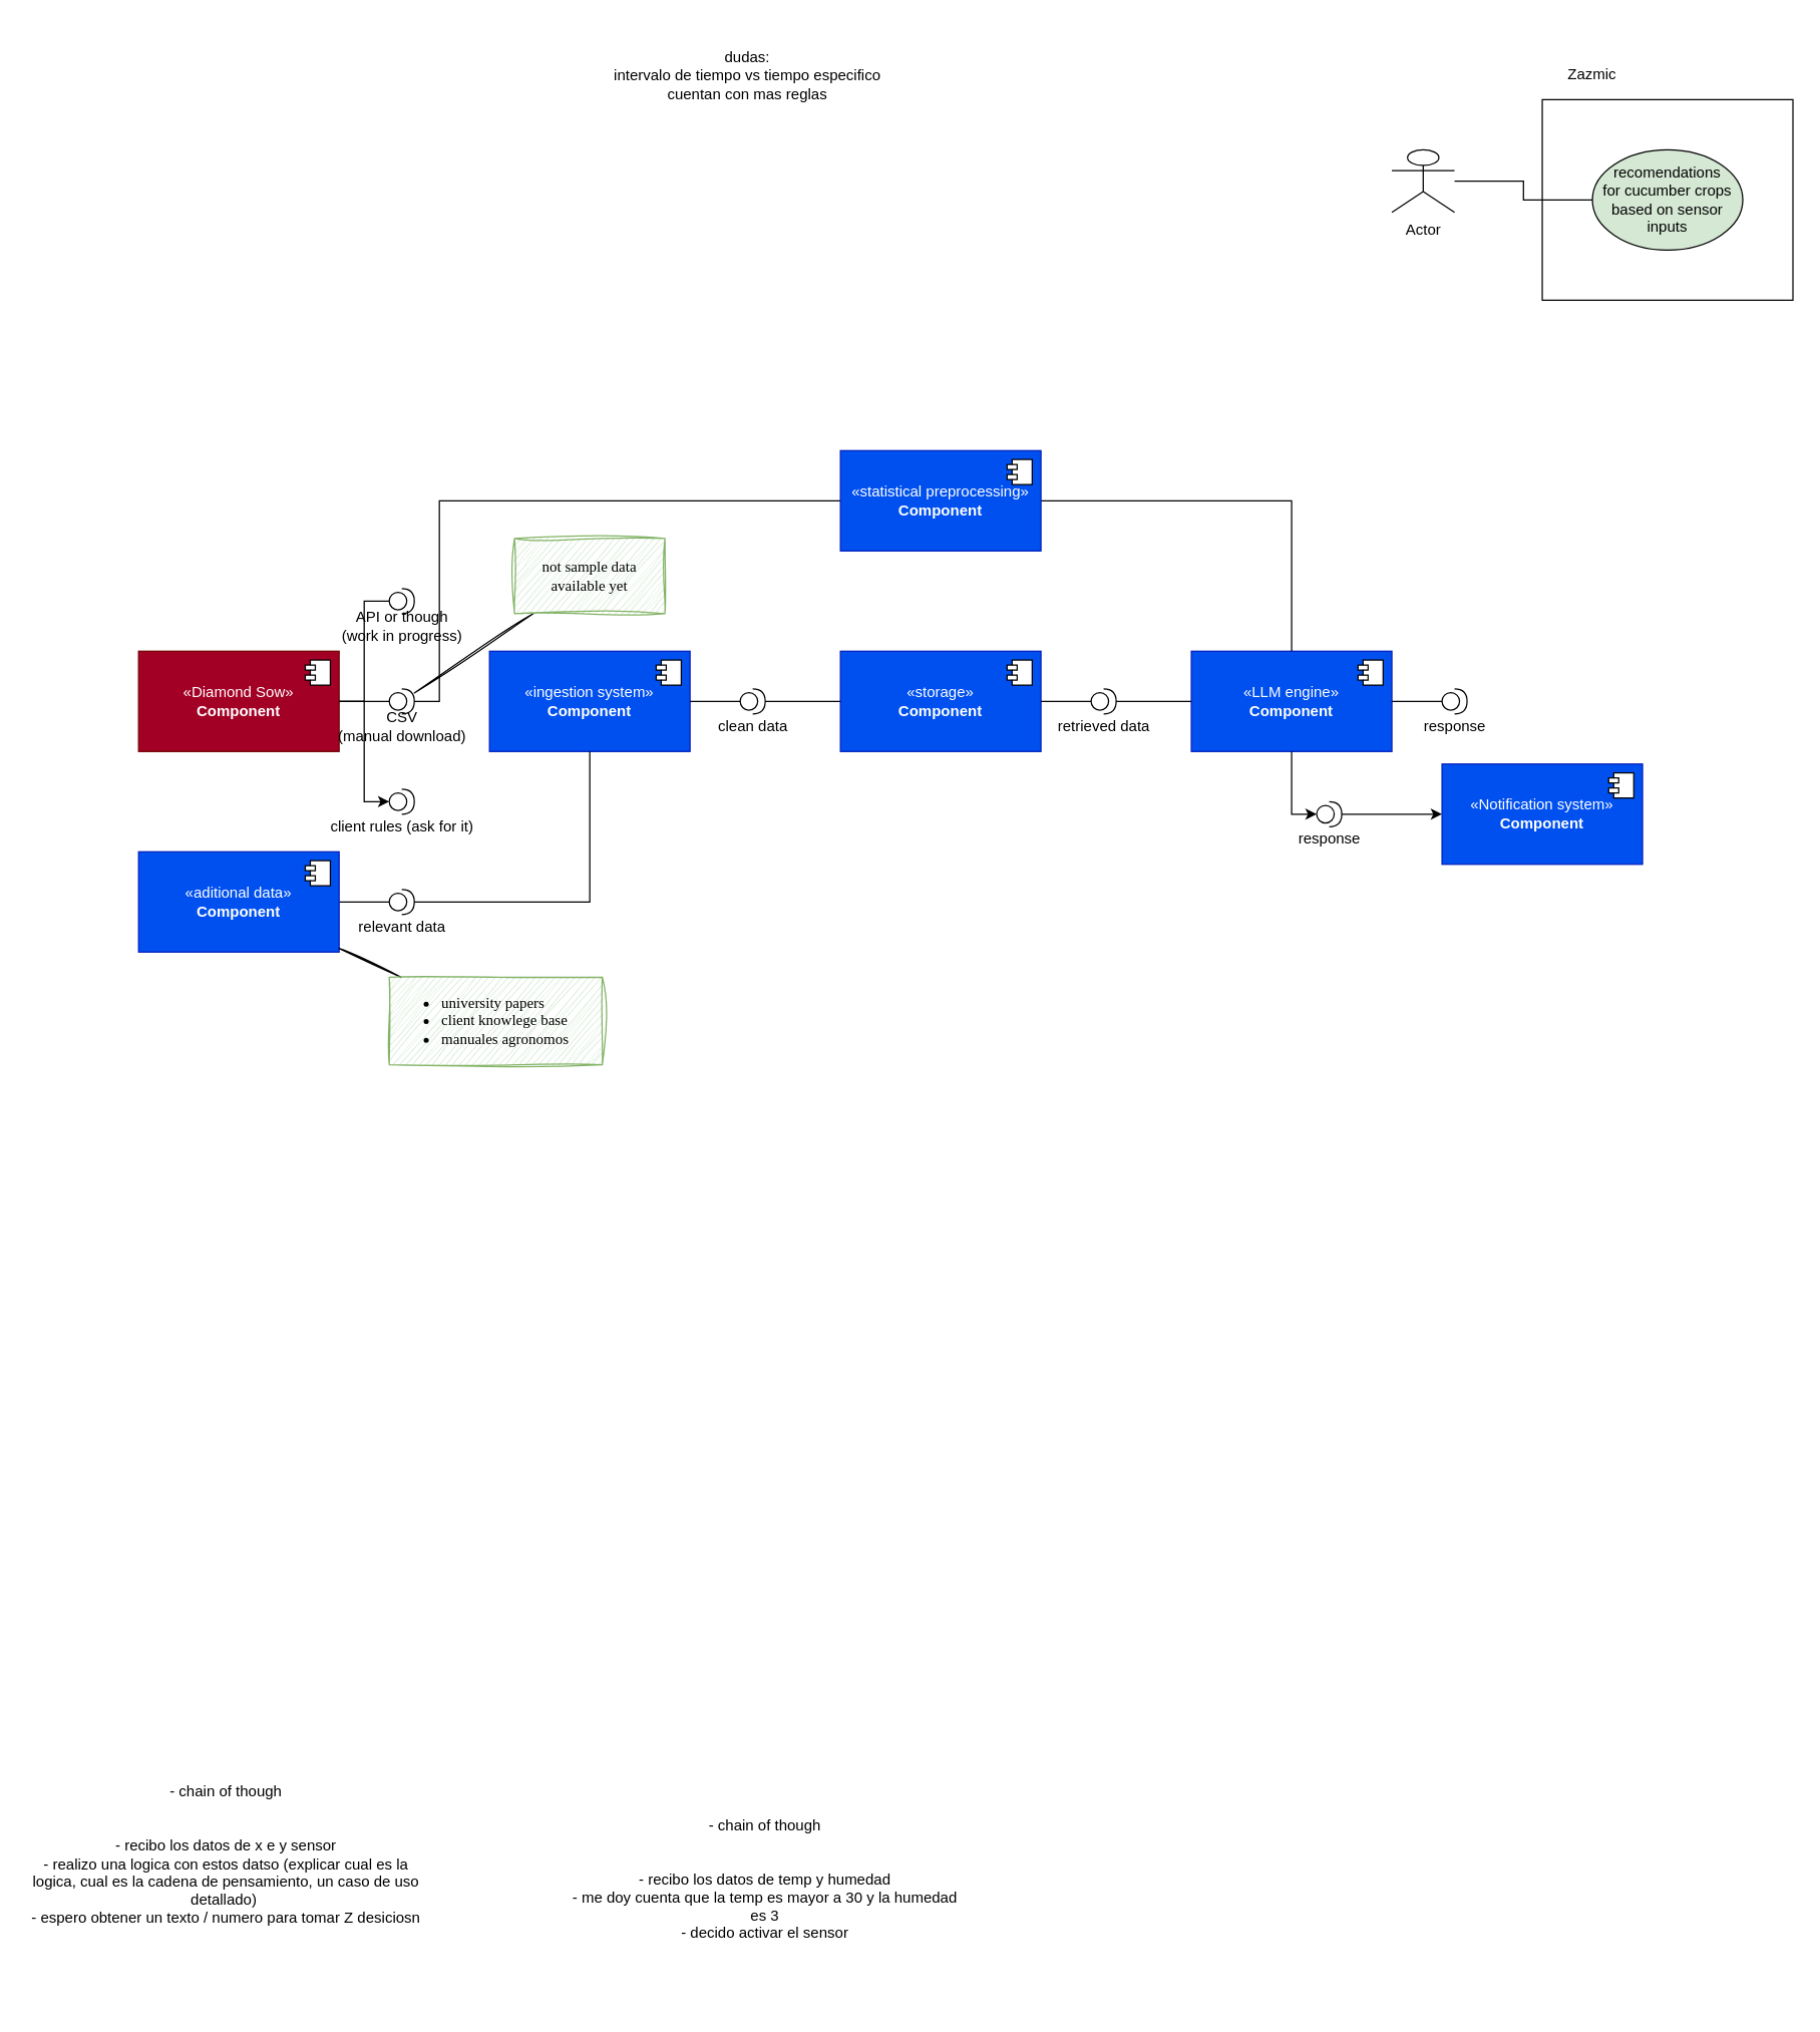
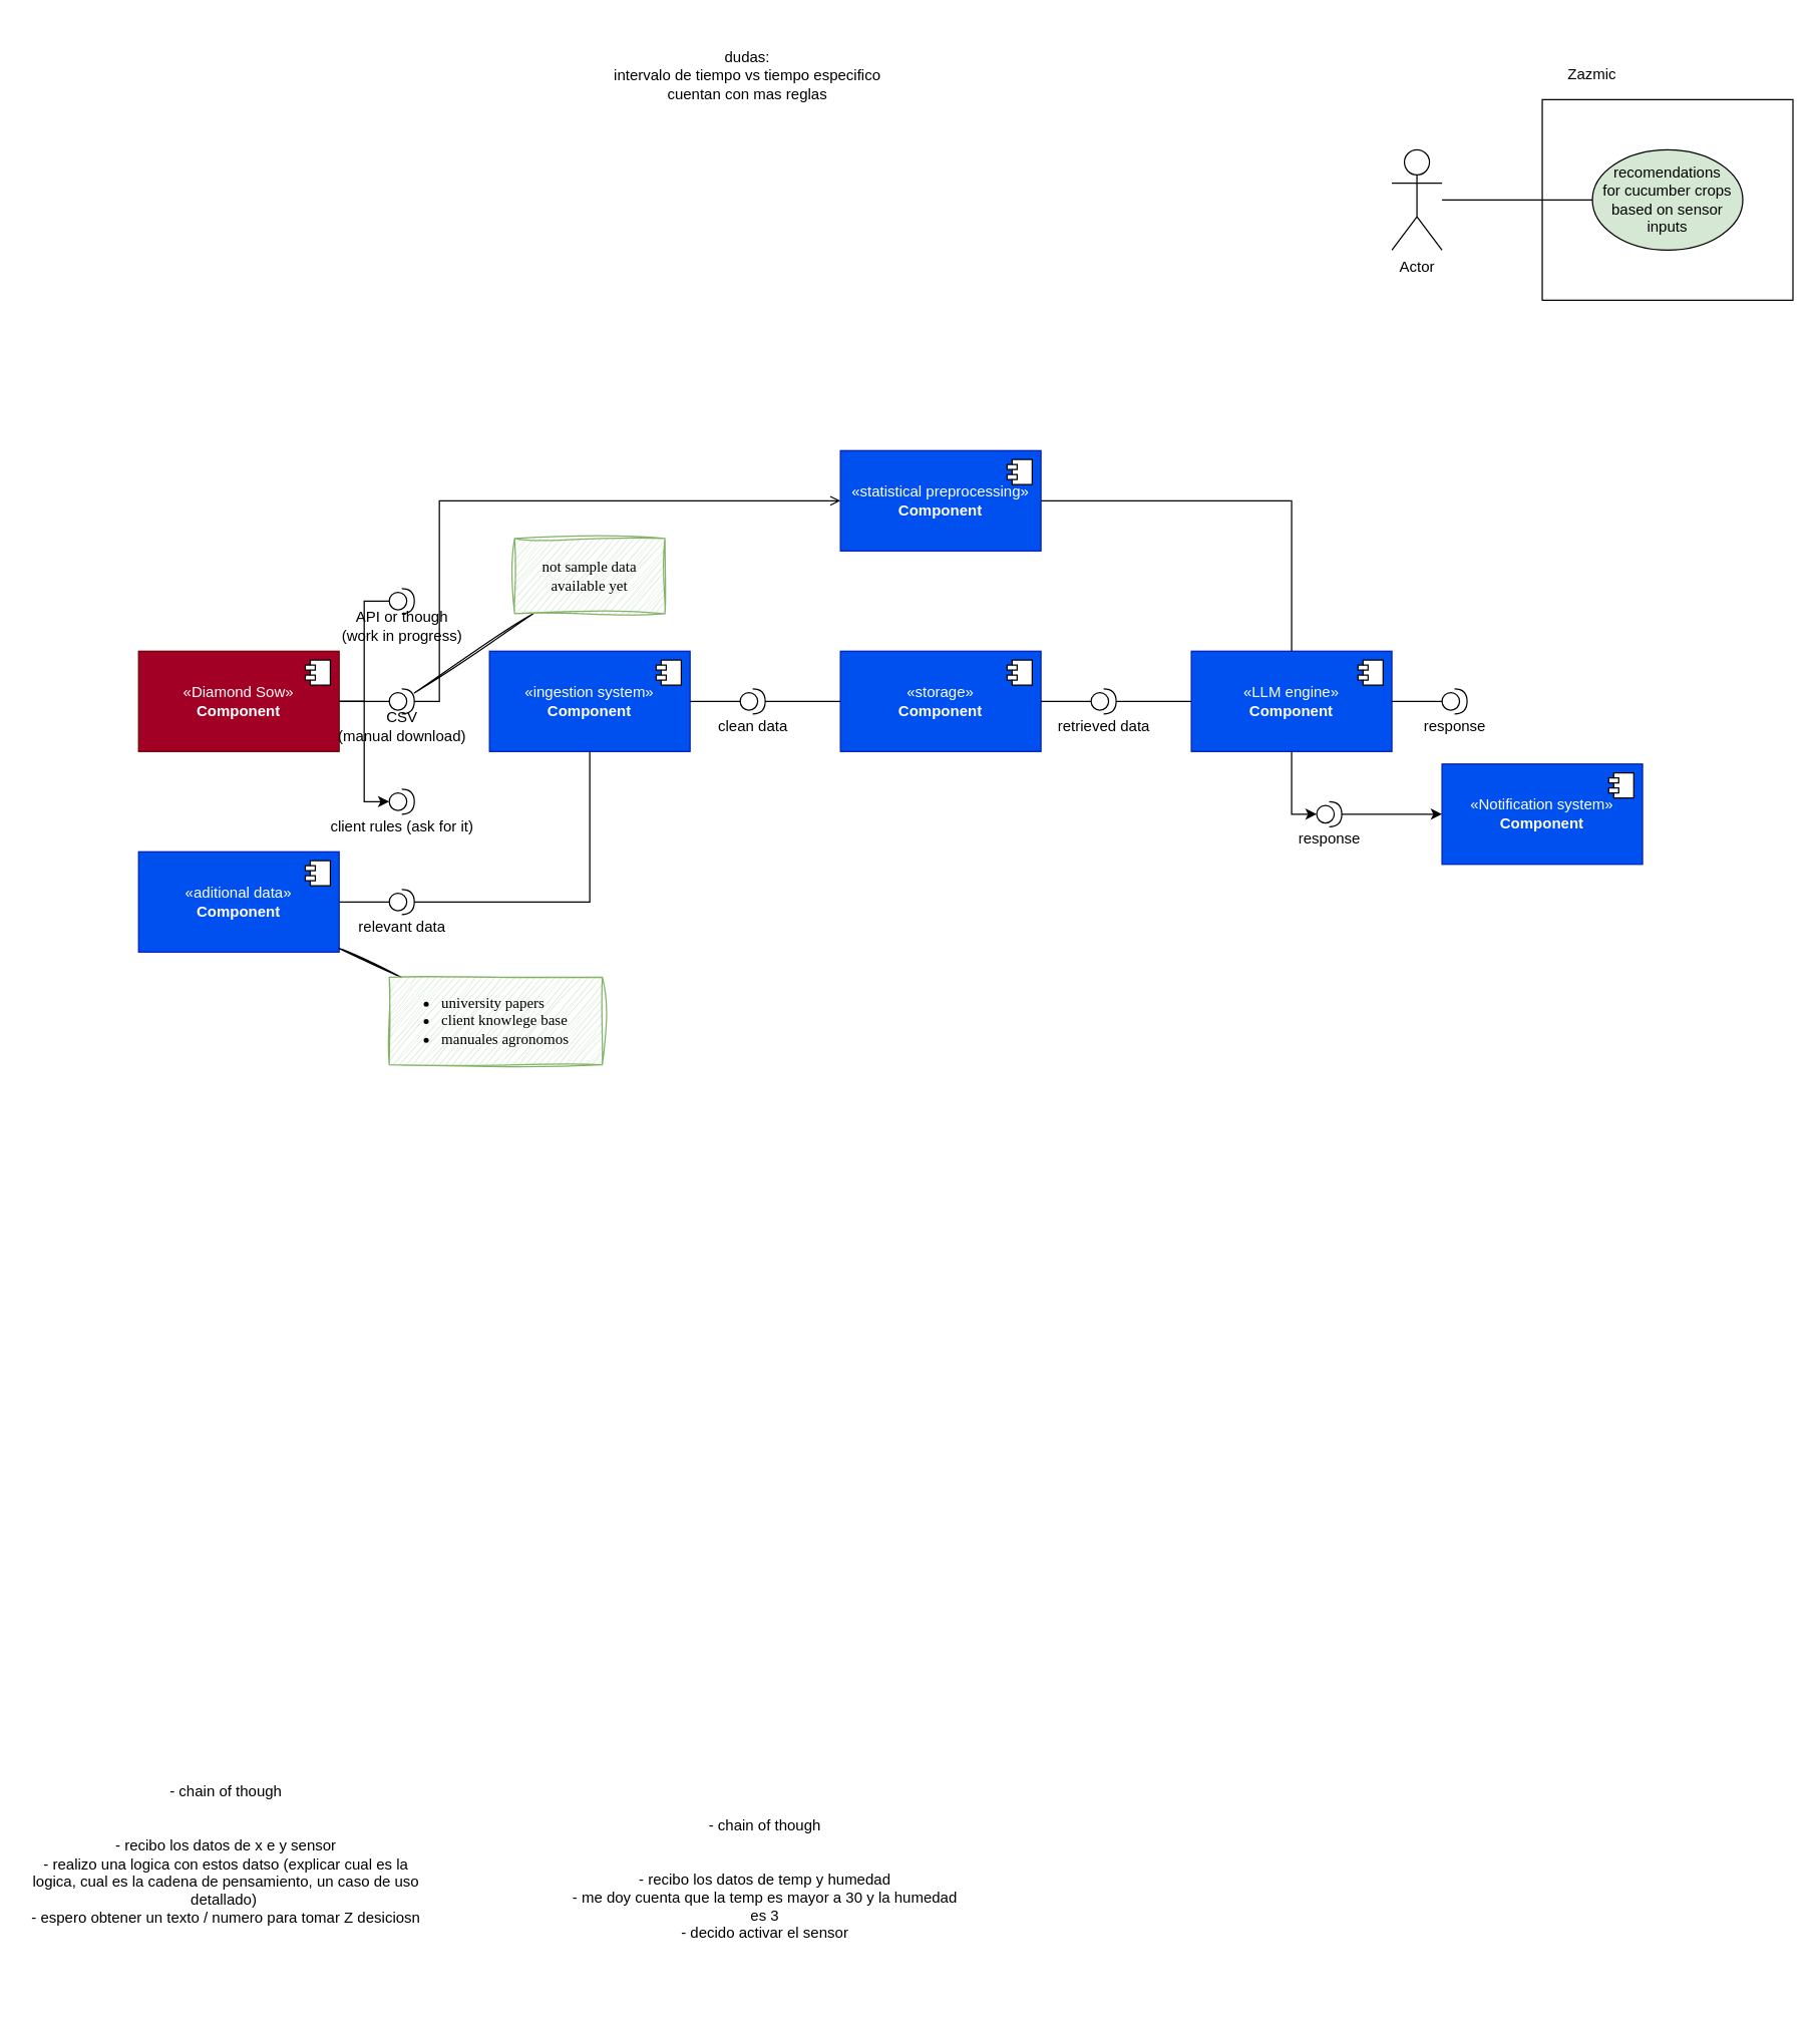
- <mxCell id="18" value="Actor" style="shape=umlActor;verticalLabelPosition=bottom;verticalAlign=top;html=1;outlineConnect=0;" parent="1" vertex="1"><mxGeometry x="1110" y="119" width="50" height="50" as="geometry" /></mxCell>
+ <mxCell id="18" value="Actor" style="shape=umlActor;verticalLabelPosition=bottom;verticalAlign=top;html=1;outlineConnect=0;" parent="1" vertex="1"><mxGeometry x="1110" y="119" width="40" height="80" as="geometry" /></mxCell>
- <mxCell id="11" style="edgeStyle=orthogonalEdgeStyle;rounded=0;orthogonalLoop=1;jettySize=auto;html=1;endArrow=none;endFill=0;" parent="1" source="12" target="43" edge="1"><mxGeometry relative="1" as="geometry"><mxPoint x="770" y="449" as="targetPoint" /><Array as="points"><mxPoint x="350" y="559" /><mxPoint x="350" y="399" /></Array></mxGeometry></mxCell>
+ <mxCell id="11" style="edgeStyle=orthogonalEdgeStyle;rounded=0;orthogonalLoop=1;jettySize=auto;html=1;endArrow=open;endFill=0;" parent="1" source="12" target="43" edge="1"><mxGeometry relative="1" as="geometry"><mxPoint x="770" y="449" as="targetPoint" /><Array as="points"><mxPoint x="350" y="559" /><mxPoint x="350" y="399" /></Array></mxGeometry></mxCell>
